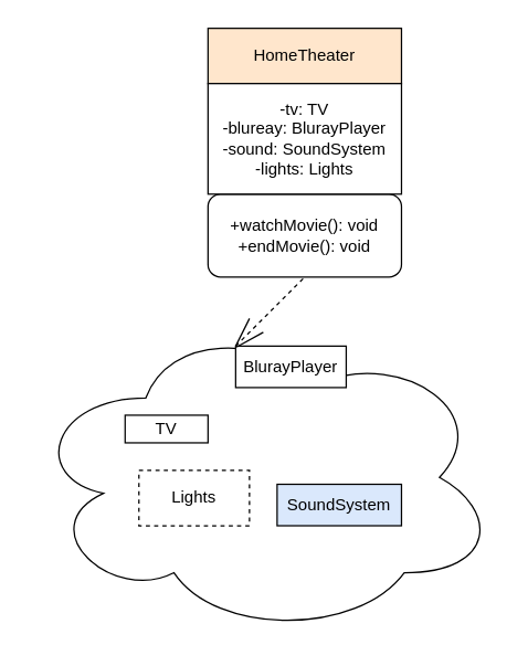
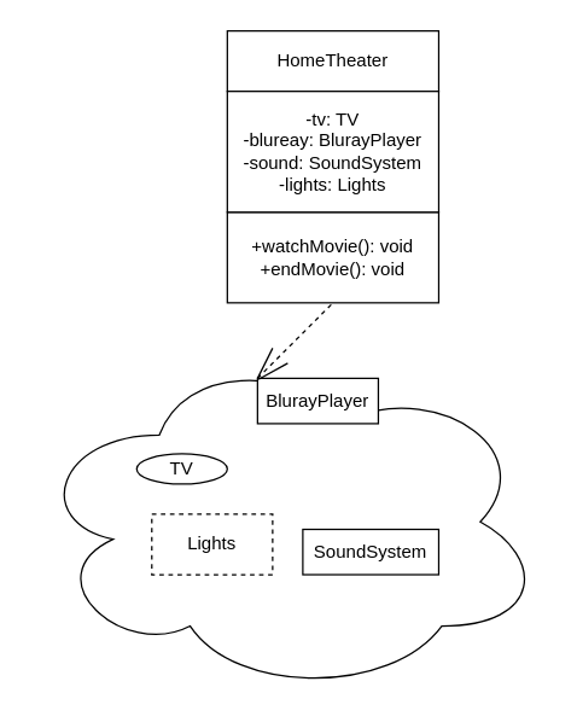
- <mxCell id="2" value="HomeTheater" style="rounded=0;whiteSpace=wrap;html=1;fillColor=#ffe6cc;" parent="1" vertex="1"><mxGeometry x="150" y="20" width="140" height="40" as="geometry" /></mxCell>
+ <mxCell id="2" value="HomeTheater" style="rounded=0;whiteSpace=wrap;html=1;" parent="1" vertex="1"><mxGeometry x="150" y="20" width="140" height="40" as="geometry" /></mxCell>
- <mxCell id="3" value="+watchMovie(): void&lt;br&gt;+endMovie(): void" style="whiteSpace=wrap;html=1;rounded=1;" parent="1" vertex="1"><mxGeometry x="150" y="140" width="140" height="60" as="geometry" /></mxCell>
+ <mxCell id="3" value="+watchMovie(): void&lt;br&gt;+endMovie(): void" style="rounded=0;whiteSpace=wrap;html=1;" parent="1" vertex="1"><mxGeometry x="150" y="140" width="140" height="60" as="geometry" /></mxCell>
- <mxCell id="5" value="TV" style="rounded=0;whiteSpace=wrap;html=1;" parent="1" vertex="1"><mxGeometry x="90" y="300" width="60" height="20" as="geometry" /></mxCell>
+ <mxCell id="5" value="TV" style="ellipse;whiteSpace=wrap;html=1;" parent="1" vertex="1"><mxGeometry x="90" y="300" width="60" height="20" as="geometry" /></mxCell>
- <mxCell id="7" value="SoundSystem" style="rounded=0;whiteSpace=wrap;html=1;fillColor=#dae8fc;" parent="1" vertex="1"><mxGeometry x="200" y="350" width="90" height="30" as="geometry" /></mxCell>
+ <mxCell id="7" value="SoundSystem" style="rounded=0;whiteSpace=wrap;html=1;" parent="1" vertex="1"><mxGeometry x="200" y="350" width="90" height="30" as="geometry" /></mxCell>
